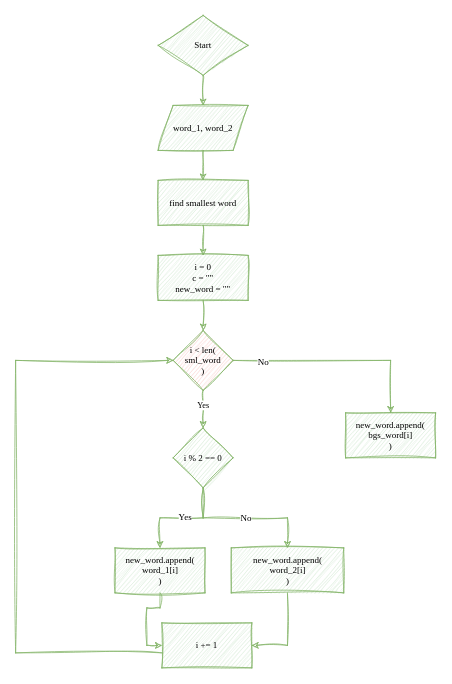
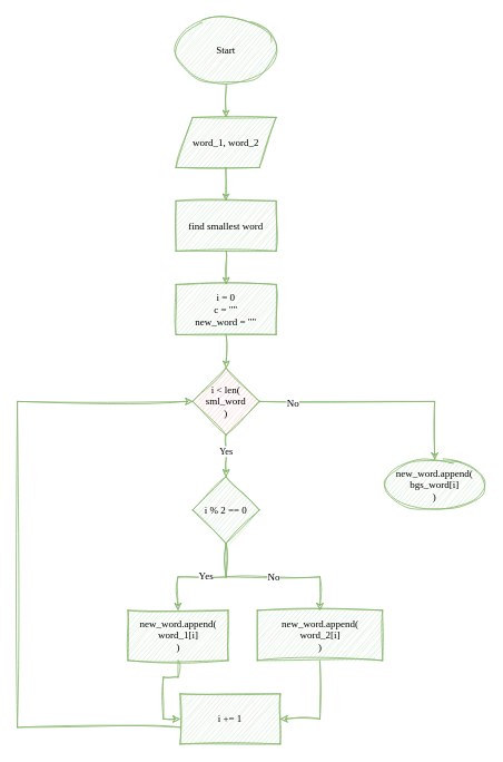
- <mxCell id="3" value="Start" style="rhombus;whiteSpace=wrap;html=1;sketch=1;jiggle=2;curveFitting=1;strokeColor=#82b366;align=center;verticalAlign=middle;fontFamily=Architects Daughter;fontSize=12;fontColor=default;fillColor=#d5e8d4;" parent="1" vertex="1"><mxGeometry x="210" y="20" width="120" height="80" as="geometry" /></mxCell>
+ <mxCell id="3" value="Start" style="ellipse;whiteSpace=wrap;html=1;rounded=0;sketch=1;jiggle=2;curveFitting=1;strokeColor=#82b366;align=center;verticalAlign=middle;fontFamily=Architects Daughter;fontSize=12;fontColor=default;fillColor=#d5e8d4;" parent="1" vertex="1"><mxGeometry x="210" y="20" width="120" height="80" as="geometry" /></mxCell>
- <mxCell id="26" value="new_word.append(&lt;br&gt;bgs_word[i]&lt;br&gt;)" style="whiteSpace=wrap;html=1;fontFamily=Architects Daughter;fillColor=#d5e8d4;strokeColor=#82b366;rounded=0;sketch=1;jiggle=2;curveFitting=1;" vertex="1" parent="1"><mxGeometry x="460" y="550" width="120" height="60" as="geometry" /></mxCell>
+ <mxCell id="26" value="new_word.append(&lt;br&gt;bgs_word[i]&lt;br&gt;)" style="ellipse;whiteSpace=wrap;html=1;fontFamily=Architects Daughter;fillColor=#d5e8d4;strokeColor=#82b366;sketch=1;jiggle=2;curveFitting=1;" vertex="1" parent="1"><mxGeometry x="460" y="550" width="120" height="60" as="geometry" /></mxCell>
